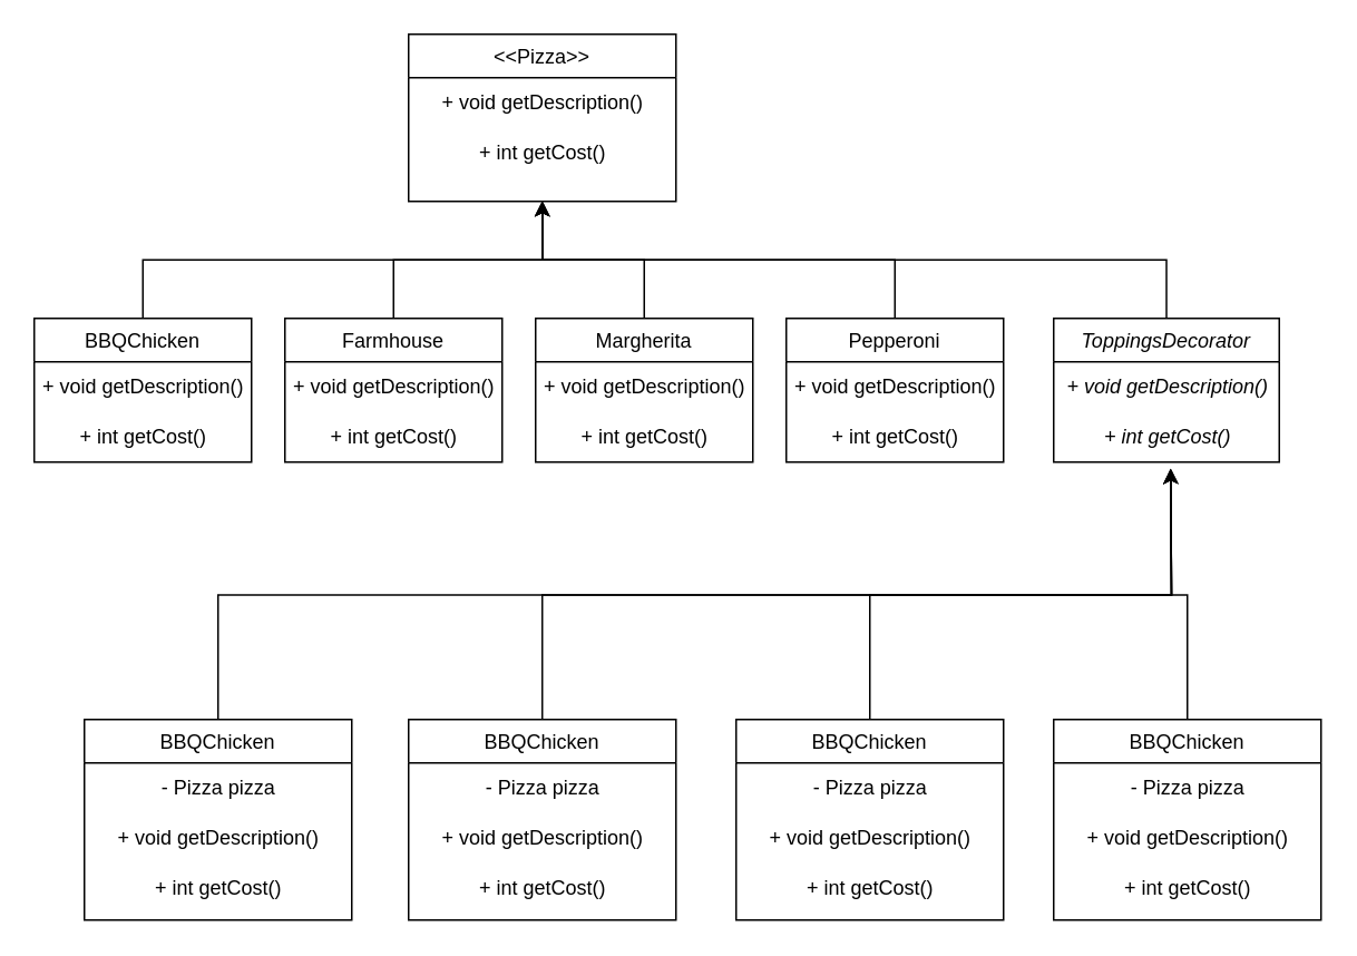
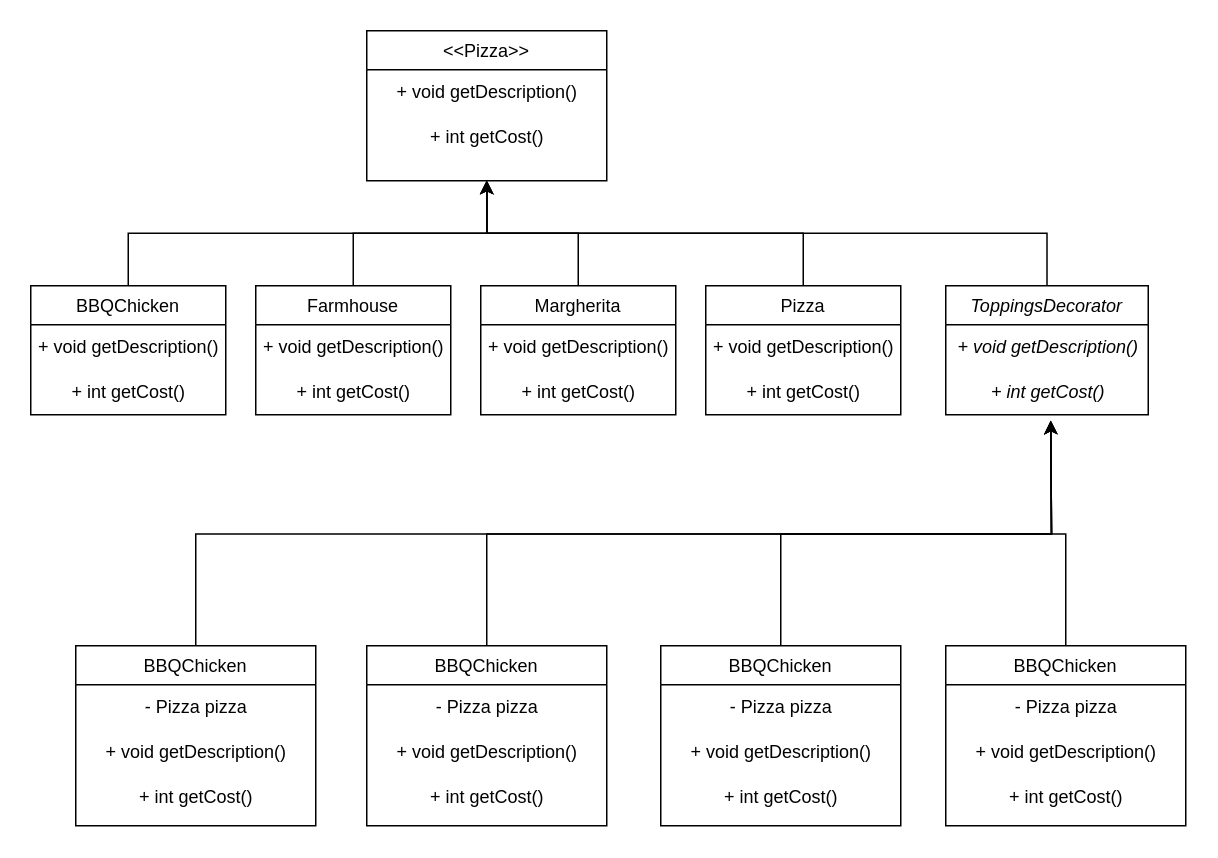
- <mxCell id="18" value="Pepperoni" style="swimlane;fontStyle=0;align=center;verticalAlign=top;childLayout=stackLayout;horizontal=1;startSize=26;horizontalStack=0;resizeParent=1;resizeLast=0;collapsible=1;marginBottom=0;rounded=0;shadow=0;strokeWidth=1;" vertex="1" parent="1"><mxGeometry x="470" y="190" width="130" height="86" as="geometry"><mxRectangle x="230" y="140" width="160" height="26" as="alternateBounds" /></mxGeometry></mxCell>
+ <mxCell id="18" value="Pizza" style="swimlane;fontStyle=0;align=center;verticalAlign=top;childLayout=stackLayout;horizontal=1;startSize=26;horizontalStack=0;resizeParent=1;resizeLast=0;collapsible=1;marginBottom=0;rounded=0;shadow=0;strokeWidth=1;" vertex="1" parent="1"><mxGeometry x="470" y="190" width="130" height="86" as="geometry"><mxRectangle x="230" y="140" width="160" height="26" as="alternateBounds" /></mxGeometry></mxCell>
